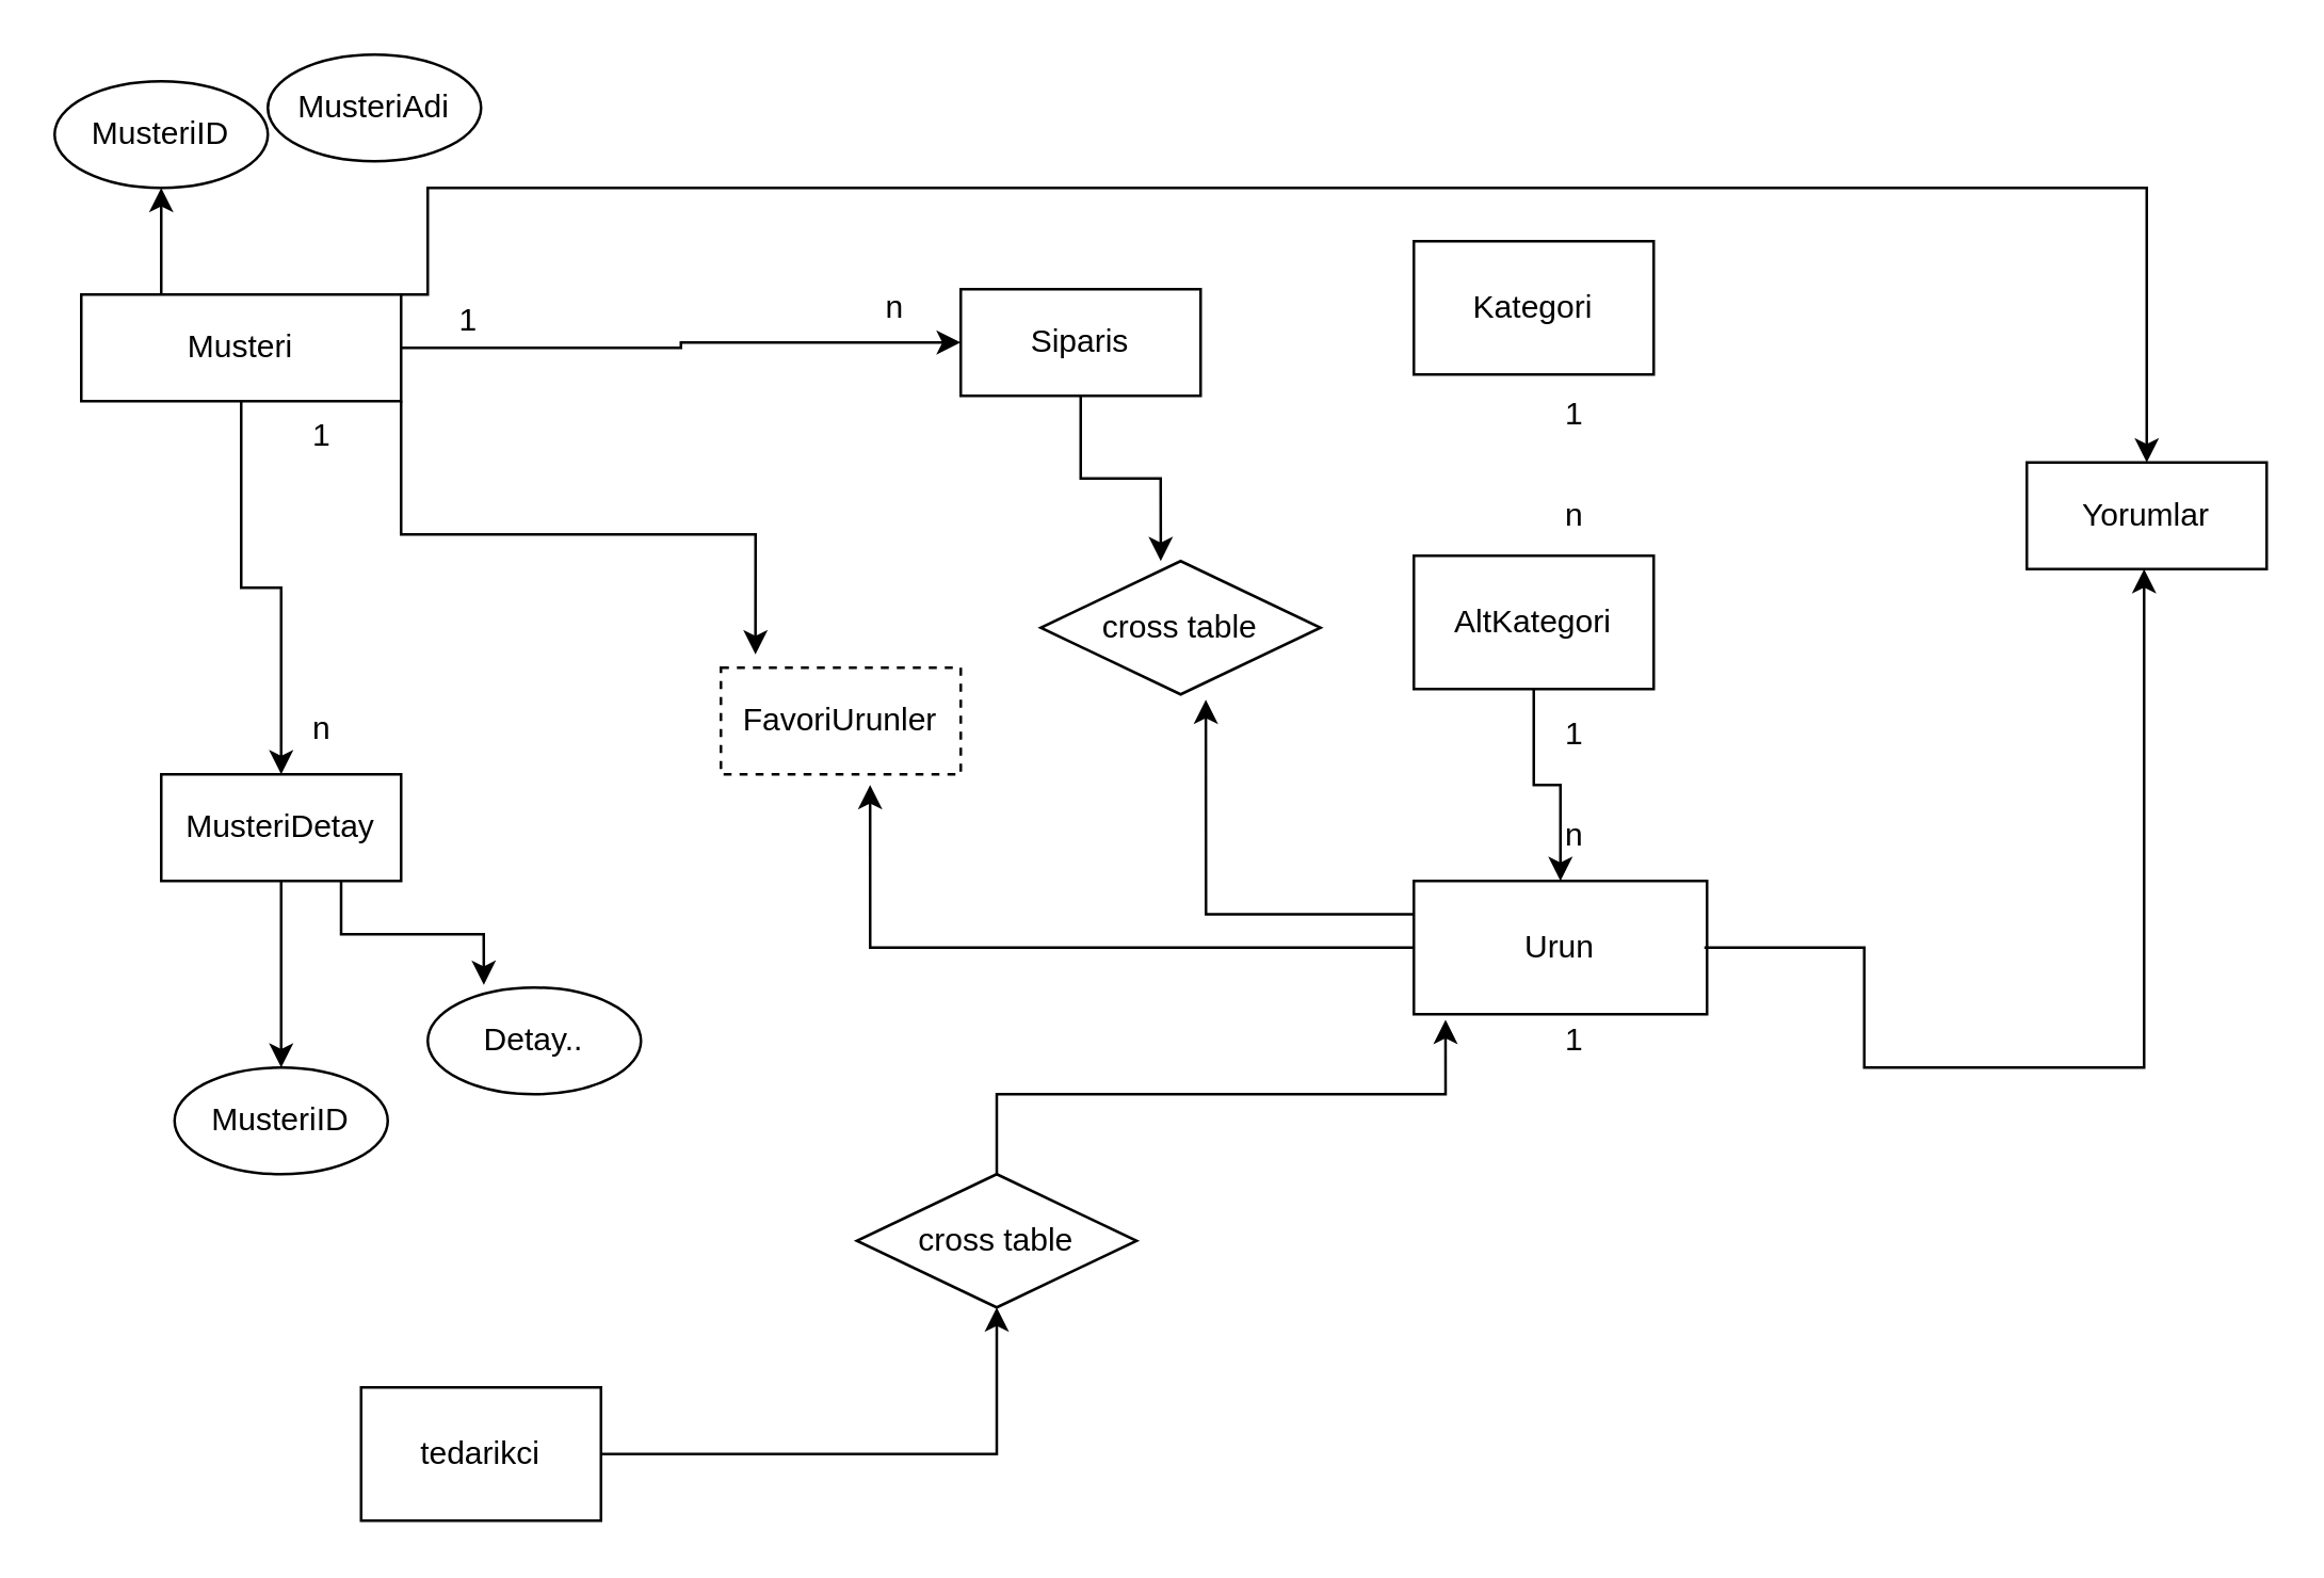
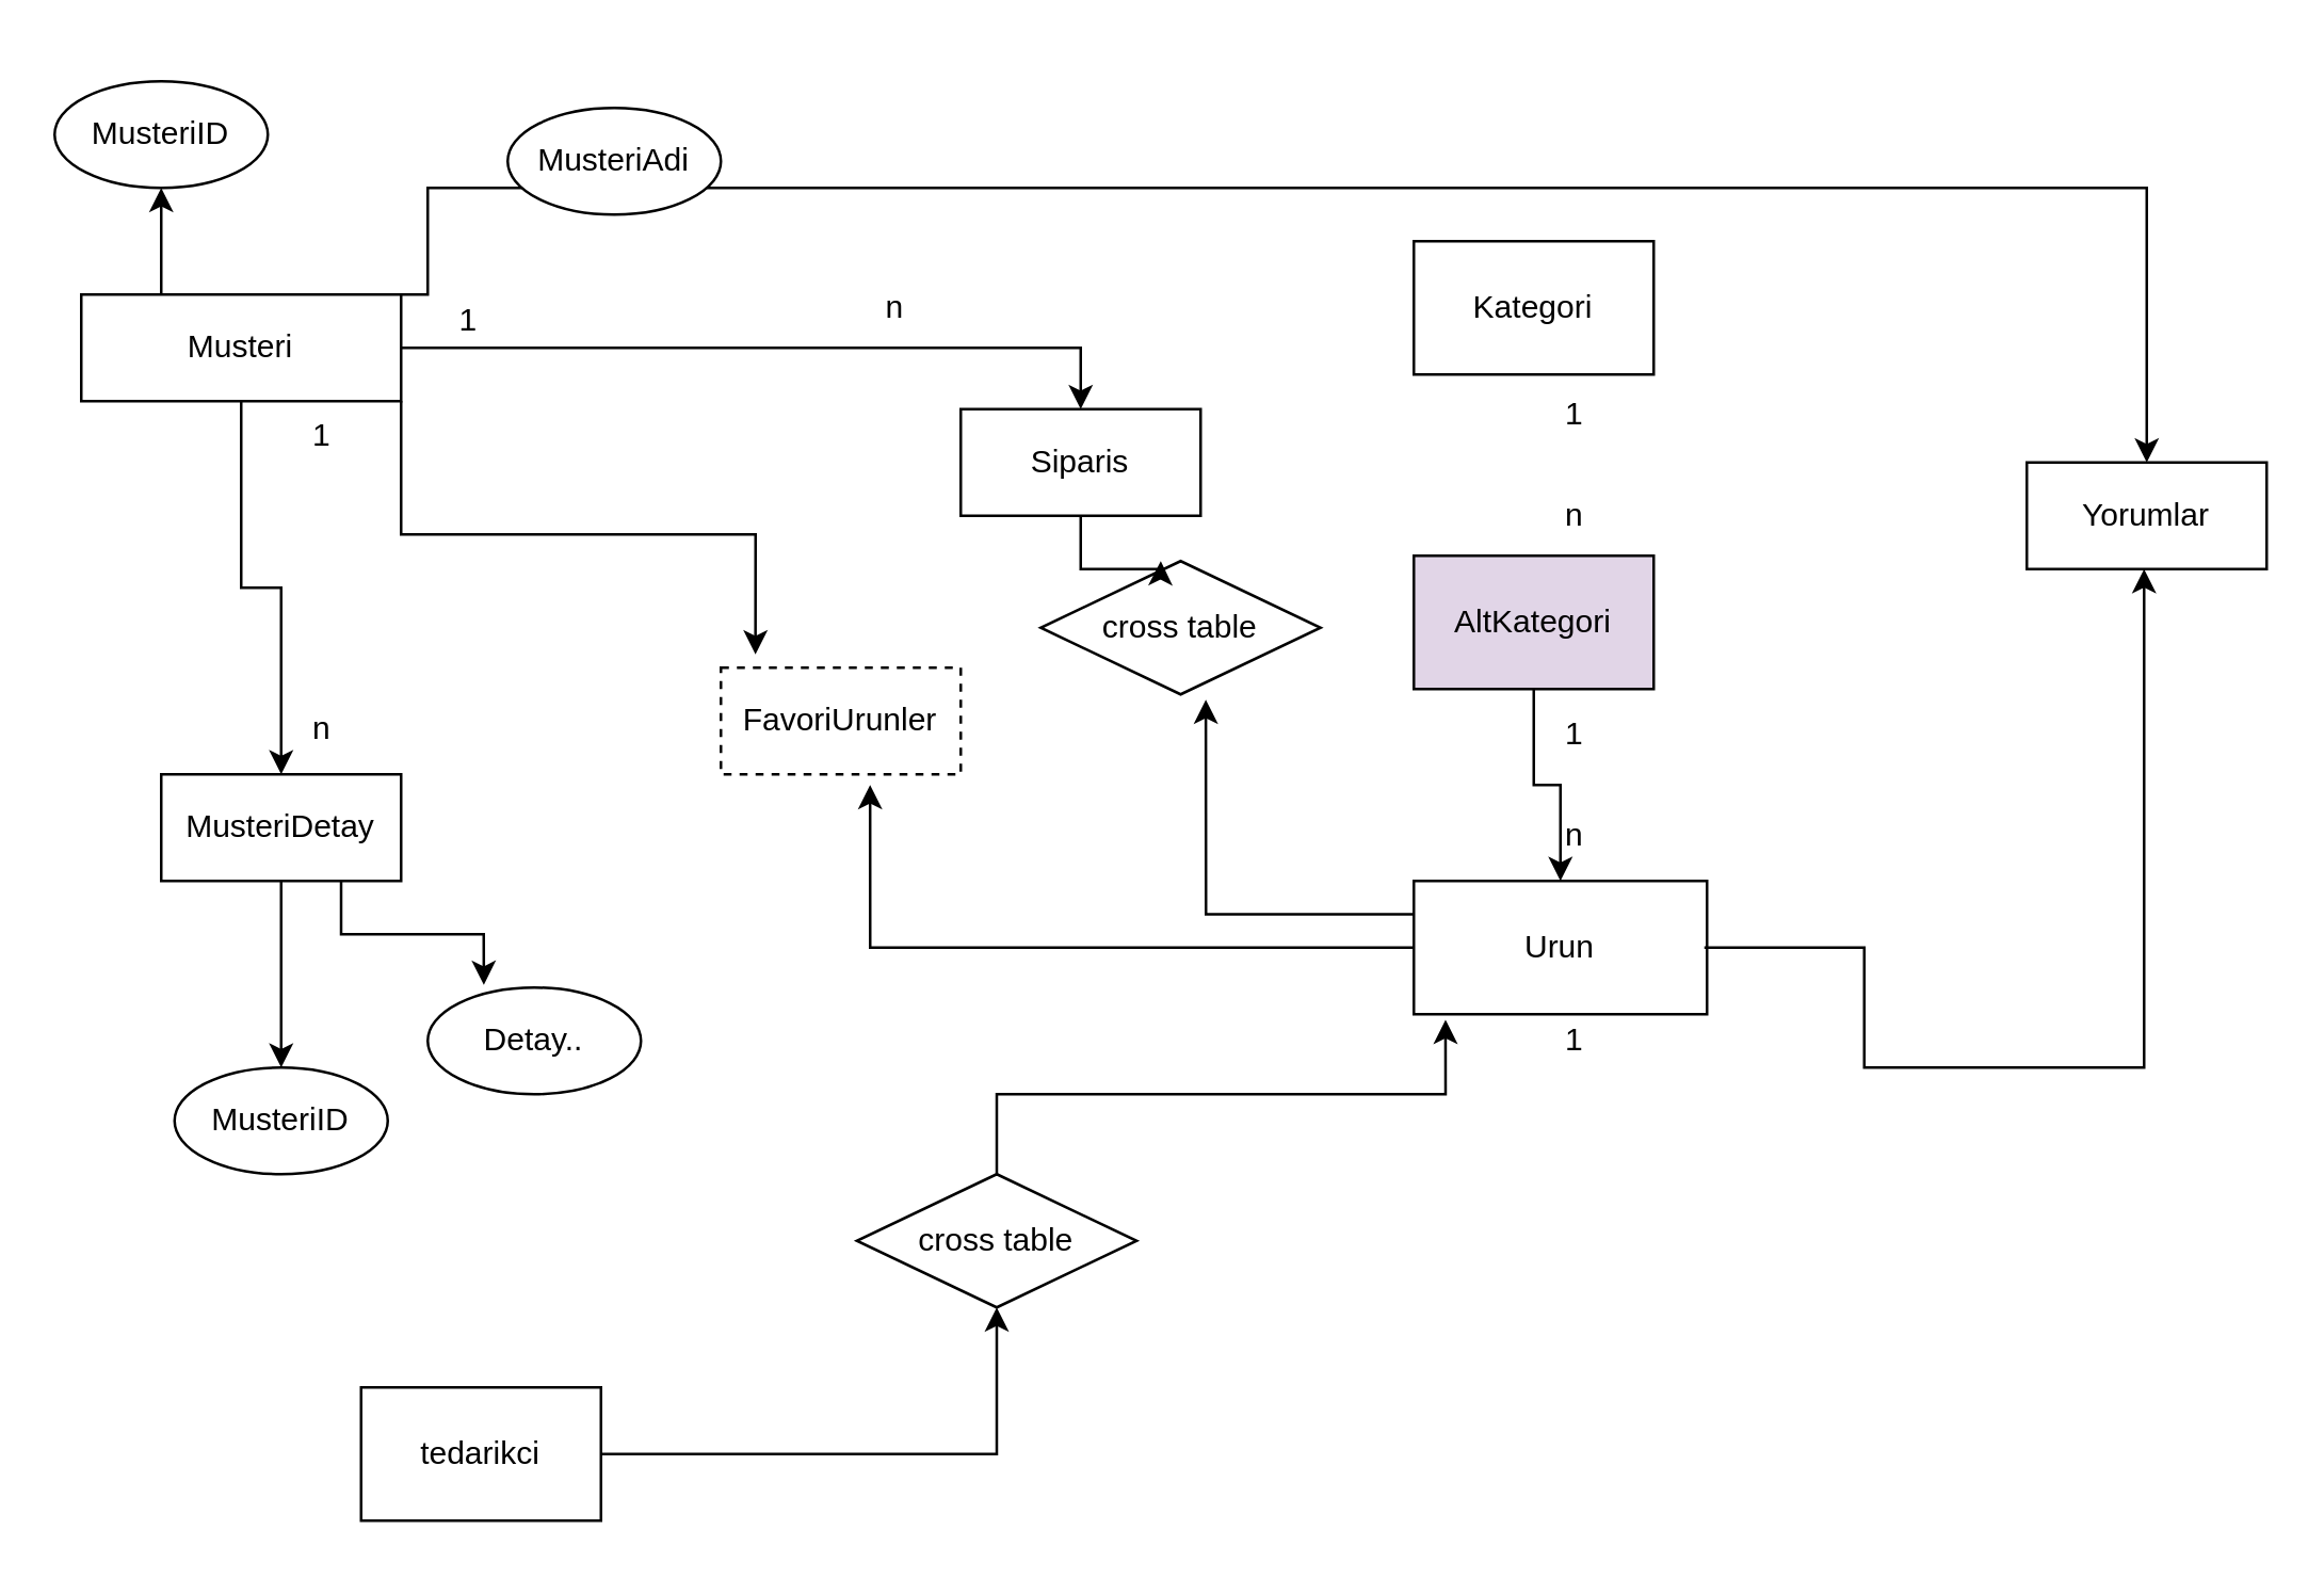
- <mxCell id="22" value="MusteriAdi" style="ellipse;whiteSpace=wrap;html=1;align=center;" vertex="1" parent="1"><mxGeometry x="100" y="20" width="80" height="40" as="geometry" /></mxCell>
+ <mxCell id="22" value="MusteriAdi" style="ellipse;whiteSpace=wrap;html=1;align=center;" vertex="1" parent="1"><mxGeometry x="190" y="40" width="80" height="40" as="geometry" /></mxCell>
- <mxCell id="26" value="Siparis" style="rounded=0;whiteSpace=wrap;html=1;" vertex="1" parent="1"><mxGeometry x="360" y="108" width="90" height="40" as="geometry" /></mxCell>
+ <mxCell id="26" value="Siparis" style="rounded=0;whiteSpace=wrap;html=1;" vertex="1" parent="1"><mxGeometry x="360" y="153" width="90" height="40" as="geometry" /></mxCell>
- <mxCell id="13" value="AltKategori" style="rounded=0;whiteSpace=wrap;html=1;" vertex="1" parent="1"><mxGeometry x="530" y="208" width="90" height="50" as="geometry" /></mxCell>
+ <mxCell id="13" value="AltKategori" style="rounded=0;whiteSpace=wrap;html=1;fillColor=#e1d5e7;" vertex="1" parent="1"><mxGeometry x="530" y="208" width="90" height="50" as="geometry" /></mxCell>
